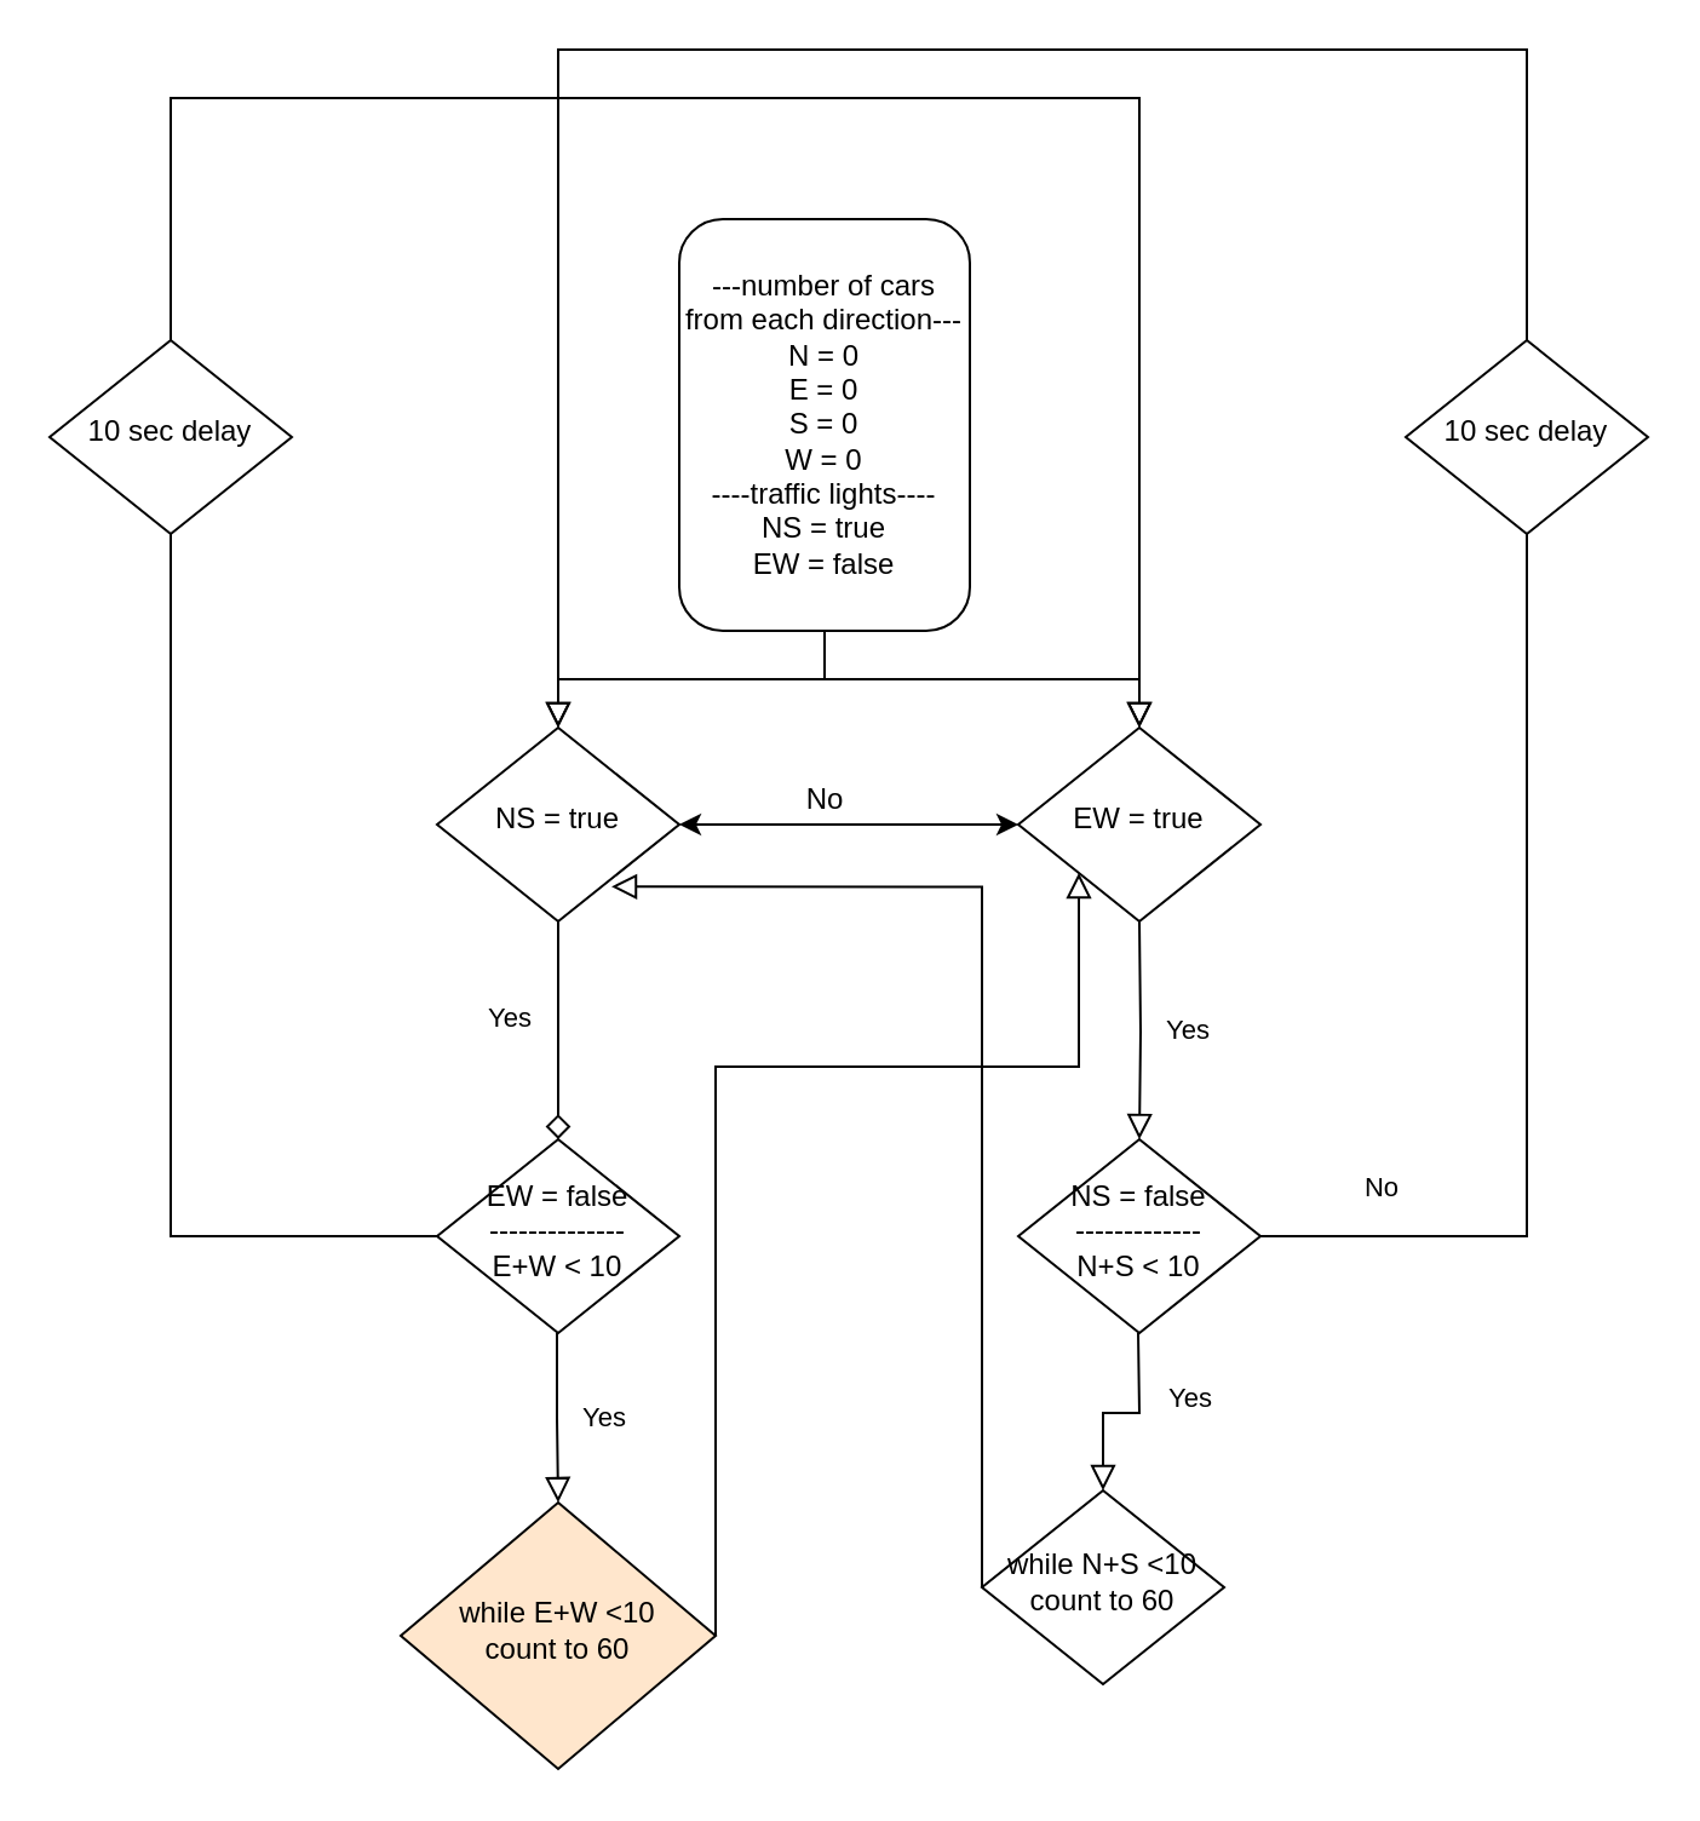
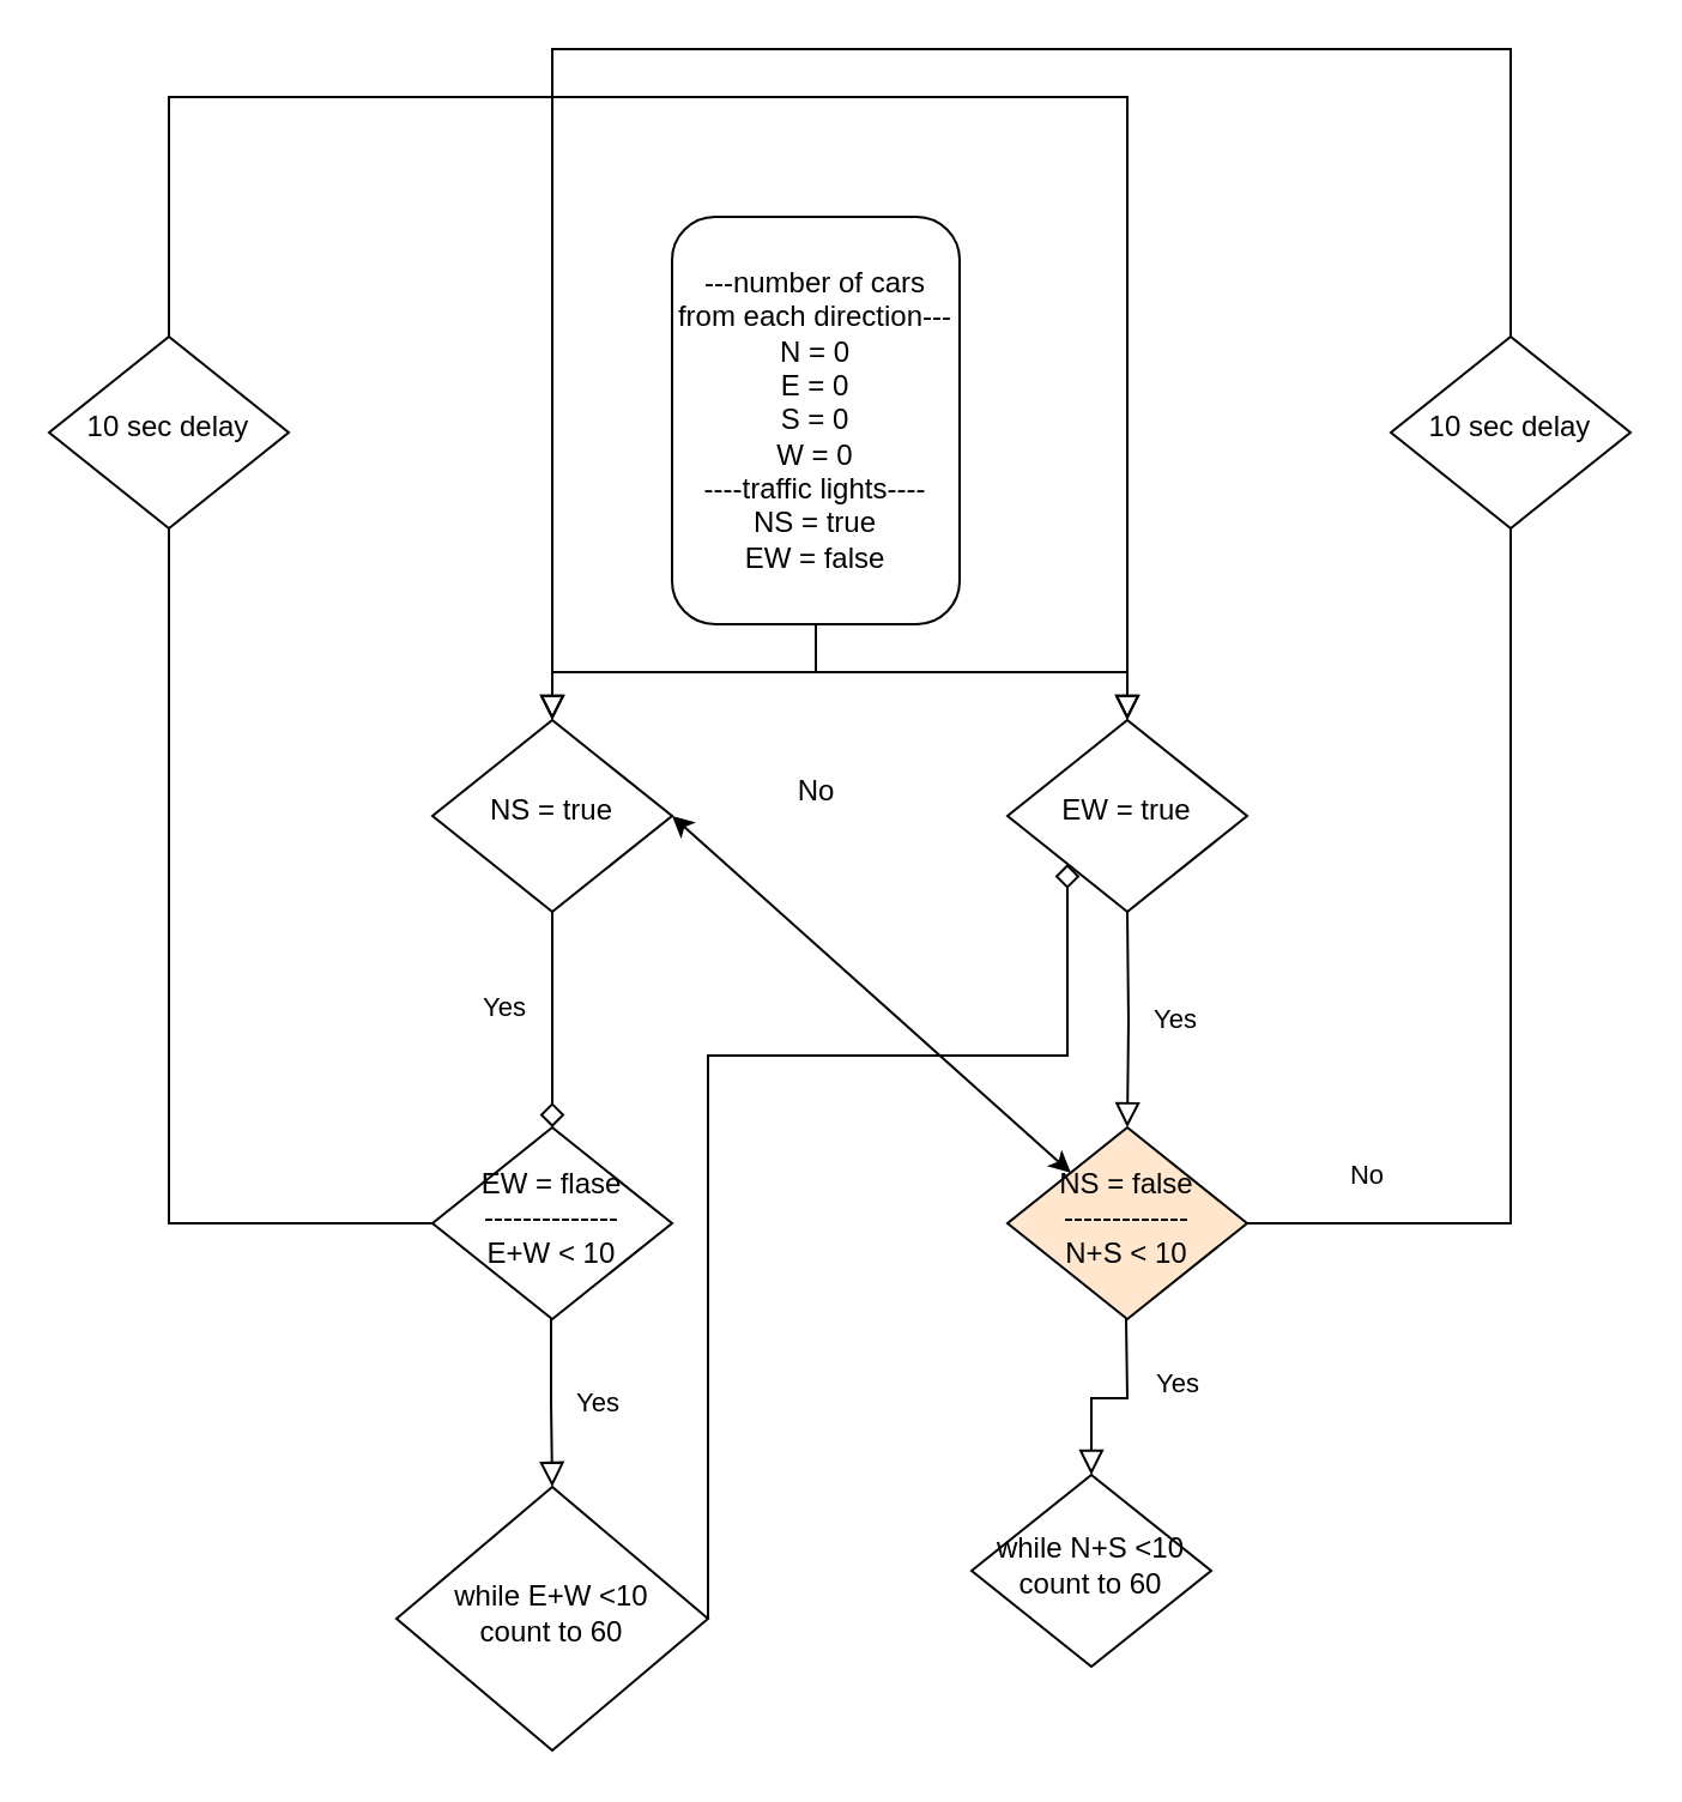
- <mxCell id="10" value="" style="endArrow=classic;startArrow=classic;html=1;entryX=0;entryY=0.5;entryDx=0;entryDy=0;exitX=1;exitY=0.5;exitDx=0;exitDy=0;exitPerimeter=0;" parent="1" source="5" target="9" edge="1"><mxGeometry width="50" height="50" relative="1" as="geometry"><mxPoint x="300" y="400" as="sourcePoint" /><mxPoint x="410" y="340" as="targetPoint" /></mxGeometry></mxCell>
+ <mxCell id="10" value="" style="endArrow=classic;startArrow=classic;html=1;exitX=1;exitY=0.5;exitDx=0;exitDy=0;exitPerimeter=0;" parent="1" source="5" target="13" edge="1"><mxGeometry width="50" height="50" relative="1" as="geometry"><mxPoint x="300" y="400" as="sourcePoint" /><mxPoint x="410" y="340" as="targetPoint" /></mxGeometry></mxCell>
- <mxCell id="19" value="" style="rounded=0;html=1;jettySize=auto;orthogonalLoop=1;fontSize=11;endArrow=block;endFill=0;endSize=8;strokeWidth=1;shadow=0;labelBackgroundColor=none;edgeStyle=orthogonalEdgeStyle;exitX=1;exitY=0.5;exitDx=0;exitDy=0;entryX=0;entryY=1;entryDx=0;entryDy=0;" parent="1" source="18" target="9" edge="1"><mxGeometry y="20" relative="1" as="geometry"><mxPoint as="offset" /><mxPoint x="296" y="670" as="sourcePoint" /><mxPoint x="295.5" y="740" as="targetPoint" /><Array as="points"><mxPoint x="295" y="440" /><mxPoint x="445" y="440" /></Array></mxGeometry></mxCell>
+ <mxCell id="19" value="" style="rounded=0;html=1;jettySize=auto;orthogonalLoop=1;fontSize=11;endArrow=diamond;endFill=0;endSize=8;strokeWidth=1;shadow=0;labelBackgroundColor=none;edgeStyle=orthogonalEdgeStyle;exitX=1;exitY=0.5;exitDx=0;exitDy=0;entryX=0;entryY=1;entryDx=0;entryDy=0;" parent="1" source="18" target="9" edge="1"><mxGeometry y="20" relative="1" as="geometry"><mxPoint as="offset" /><mxPoint x="296" y="670" as="sourcePoint" /><mxPoint x="295.5" y="740" as="targetPoint" /><Array as="points"><mxPoint x="295" y="440" /><mxPoint x="445" y="440" /></Array></mxGeometry></mxCell>
- <mxCell id="7" value="EW = false&lt;br&gt;--------------&lt;br&gt;E+W &amp;lt; 10" style="rhombus;whiteSpace=wrap;html=1;shadow=0;fontFamily=Helvetica;fontSize=12;align=center;strokeWidth=1;spacing=6;spacingTop=-4;" parent="1" vertex="1"><mxGeometry x="180" y="470" width="100" height="80" as="geometry" /></mxCell>
+ <mxCell id="7" value="EW = flase&lt;br&gt;--------------&lt;br&gt;E+W &amp;lt; 10" style="rhombus;whiteSpace=wrap;html=1;shadow=0;fontFamily=Helvetica;fontSize=12;align=center;strokeWidth=1;spacing=6;spacingTop=-4;" parent="1" vertex="1"><mxGeometry x="180" y="470" width="100" height="80" as="geometry" /></mxCell>
- <mxCell id="13" value="NS = false&lt;br&gt;-------------&lt;br&gt;N+S &amp;lt; 10" style="rhombus;whiteSpace=wrap;html=1;shadow=0;fontFamily=Helvetica;fontSize=12;align=center;strokeWidth=1;spacing=6;spacingTop=-4;" parent="1" vertex="1"><mxGeometry x="420" y="470" width="100" height="80" as="geometry" /></mxCell>
+ <mxCell id="13" value="NS = false&lt;br&gt;-------------&lt;br&gt;N+S &amp;lt; 10" style="rhombus;whiteSpace=wrap;html=1;shadow=0;fontFamily=Helvetica;fontSize=12;align=center;strokeWidth=1;spacing=6;spacingTop=-4;fillColor=#ffe6cc;" parent="1" vertex="1"><mxGeometry x="420" y="470" width="100" height="80" as="geometry" /></mxCell>
- <mxCell id="20" value="" style="rounded=0;html=1;jettySize=auto;orthogonalLoop=1;fontSize=11;endArrow=block;endFill=0;endSize=8;strokeWidth=1;shadow=0;labelBackgroundColor=none;edgeStyle=orthogonalEdgeStyle;exitX=0;exitY=0.5;exitDx=0;exitDy=0;entryX=0.72;entryY=0.821;entryDx=0;entryDy=0;entryPerimeter=0;" parent="1" source="17" target="5" edge="1"><mxGeometry x="-0.038" y="25" relative="1" as="geometry"><mxPoint as="offset" /><mxPoint x="305" y="685" as="sourcePoint" /><mxPoint x="455" y="370" as="targetPoint" /><Array as="points"><mxPoint x="405" y="366" /></Array></mxGeometry></mxCell>
- <mxCell id="18" value="while E+W &amp;lt;10&lt;br&gt;count to 60" style="rhombus;whiteSpace=wrap;html=1;shadow=0;fontFamily=Helvetica;fontSize=12;align=center;strokeWidth=1;spacing=6;spacingTop=-4;fillColor=#ffe6cc;" parent="1" vertex="1"><mxGeometry x="165" y="620" width="130" height="110" as="geometry" /></mxCell>
+ <mxCell id="18" value="while E+W &amp;lt;10&lt;br&gt;count to 60" style="rhombus;whiteSpace=wrap;html=1;shadow=0;fontFamily=Helvetica;fontSize=12;align=center;strokeWidth=1;spacing=6;spacingTop=-4;" parent="1" vertex="1"><mxGeometry x="165" y="620" width="130" height="110" as="geometry" /></mxCell>
